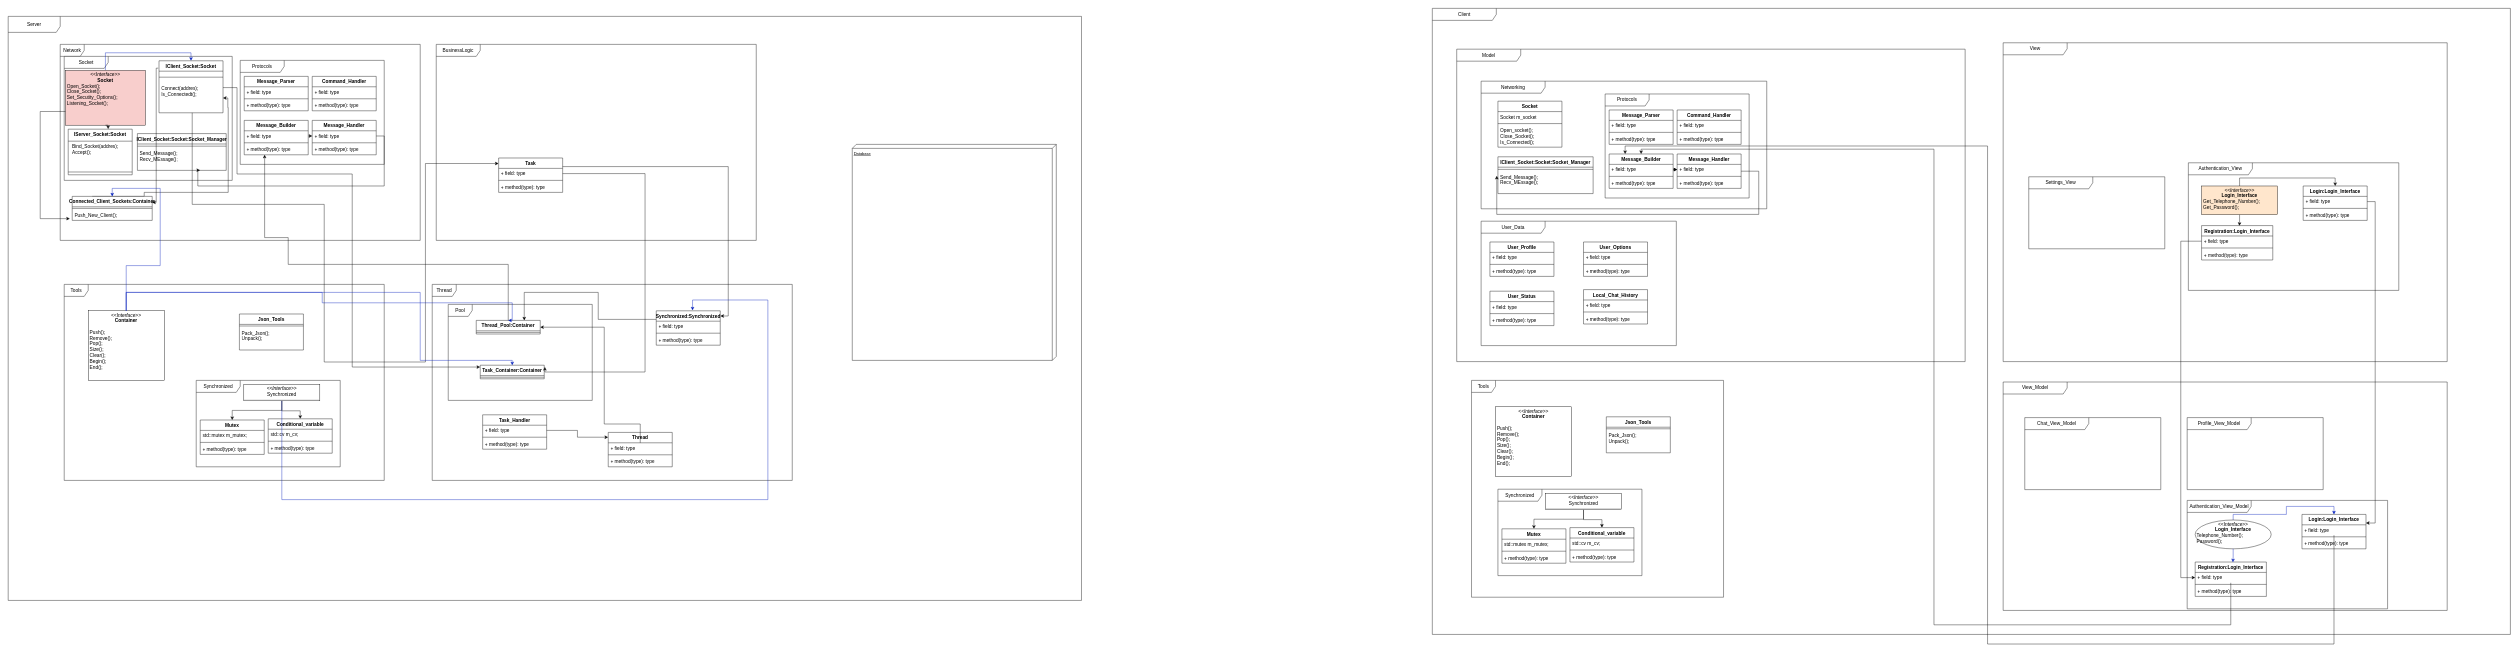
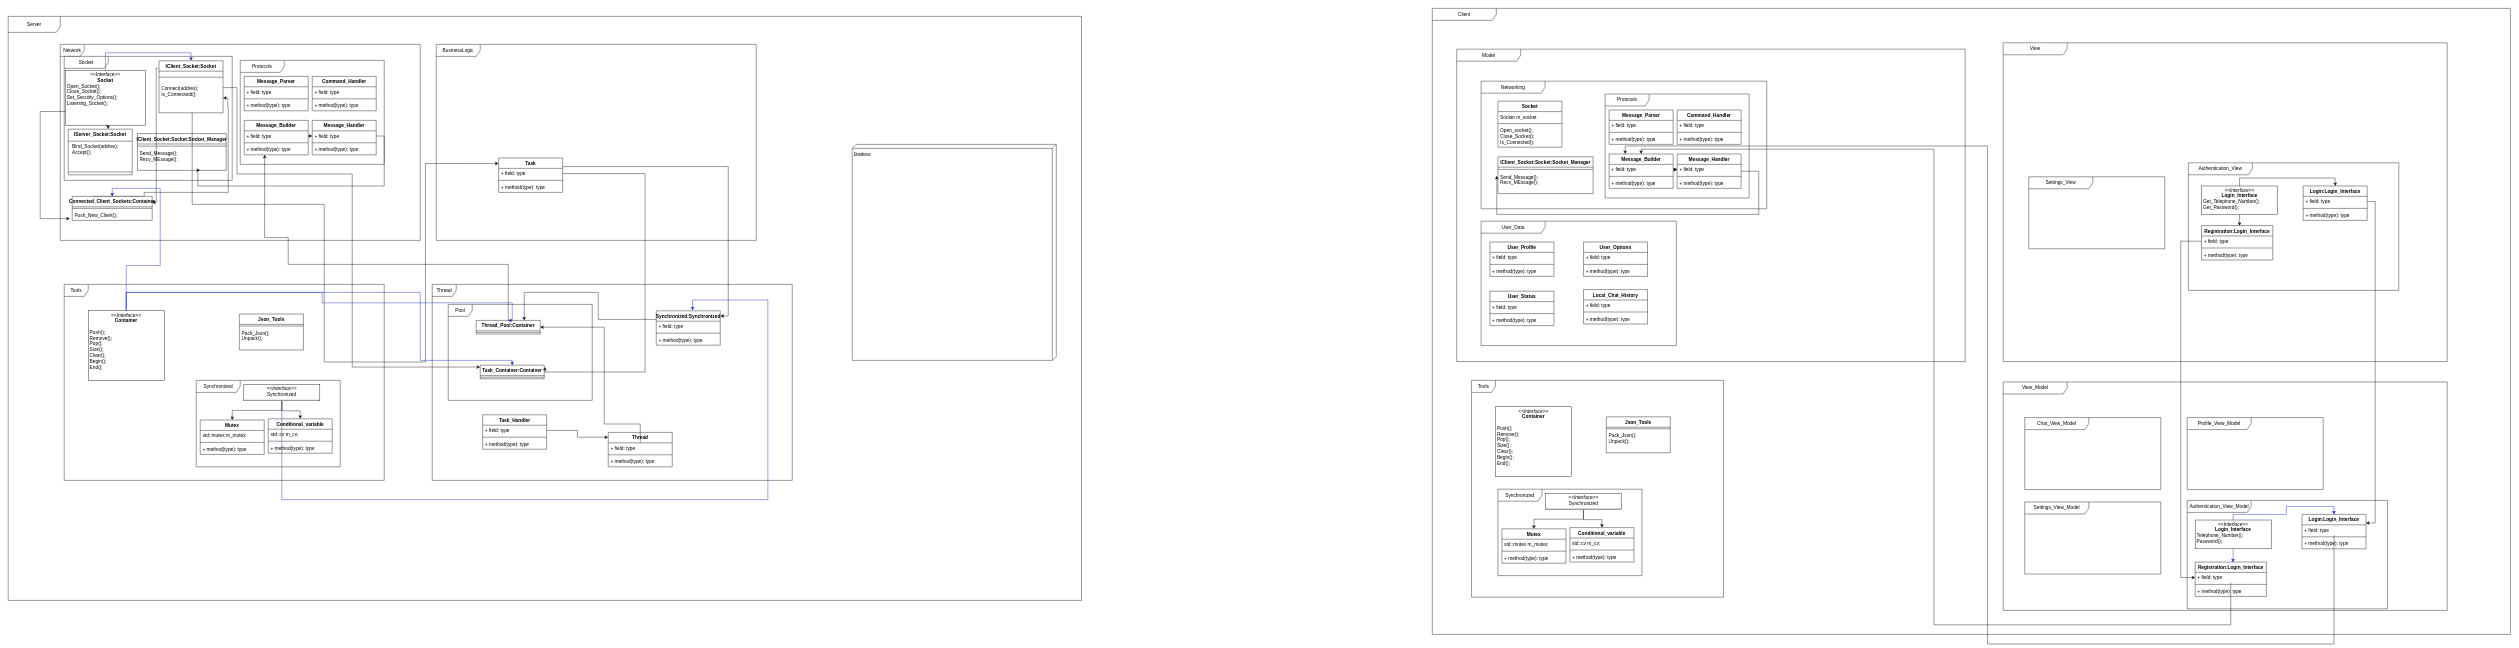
- <mxCell id="36" value="&lt;p style=&quot;margin:0px;margin-top:4px;text-align:center;&quot;&gt;&lt;i&gt;&amp;lt;&amp;lt;Interface&amp;gt;&amp;gt;&lt;/i&gt;&lt;br&gt;&lt;b&gt;Socket&lt;/b&gt;&lt;/p&gt;&lt;p style=&quot;margin:0px;margin-left:4px;&quot;&gt;&lt;/p&gt;&lt;p style=&quot;margin:0px;margin-left:4px;&quot;&gt;Open_Socket();&lt;/p&gt;&lt;p style=&quot;margin:0px;margin-left:4px;&quot;&gt;Close_Socket();&lt;/p&gt;&lt;p style=&quot;margin:0px;margin-left:4px;&quot;&gt;Set_Secutity&lt;span style=&quot;background-color: initial;&quot;&gt;_Options();&lt;/span&gt;&lt;/p&gt;&lt;p style=&quot;margin:0px;margin-left:4px;&quot;&gt;Listening_Socket();&lt;span style=&quot;background-color: initial;&quot;&gt;&lt;br&gt;&lt;/span&gt;&lt;/p&gt;&lt;p style=&quot;margin:0px;margin-left:4px;&quot;&gt;&lt;br&gt;&lt;/p&gt;" style="verticalAlign=top;align=left;overflow=fill;fontSize=12;fontFamily=Helvetica;html=1;whiteSpace=wrap;fillColor=#f8cecc;" parent="34" vertex="1"><mxGeometry x="3" y="35" width="200" height="137" as="geometry" /></mxCell>
+ <mxCell id="36" value="&lt;p style=&quot;margin:0px;margin-top:4px;text-align:center;&quot;&gt;&lt;i&gt;&amp;lt;&amp;lt;Interface&amp;gt;&amp;gt;&lt;/i&gt;&lt;br&gt;&lt;b&gt;Socket&lt;/b&gt;&lt;/p&gt;&lt;p style=&quot;margin:0px;margin-left:4px;&quot;&gt;&lt;/p&gt;&lt;p style=&quot;margin:0px;margin-left:4px;&quot;&gt;Open_Socket();&lt;/p&gt;&lt;p style=&quot;margin:0px;margin-left:4px;&quot;&gt;Close_Socket();&lt;/p&gt;&lt;p style=&quot;margin:0px;margin-left:4px;&quot;&gt;Set_Secutity&lt;span style=&quot;background-color: initial;&quot;&gt;_Options();&lt;/span&gt;&lt;/p&gt;&lt;p style=&quot;margin:0px;margin-left:4px;&quot;&gt;Listening_Socket();&lt;span style=&quot;background-color: initial;&quot;&gt;&lt;br&gt;&lt;/span&gt;&lt;/p&gt;&lt;p style=&quot;margin:0px;margin-left:4px;&quot;&gt;&lt;br&gt;&lt;/p&gt;" style="verticalAlign=top;align=left;overflow=fill;fontSize=12;fontFamily=Helvetica;html=1;whiteSpace=wrap;" parent="34" vertex="1"><mxGeometry x="3" y="35" width="200" height="137" as="geometry" /></mxCell>
- <mxCell id="162" value="&lt;p style=&quot;margin:0px;margin-top:4px;text-align:center;&quot;&gt;&lt;i&gt;&amp;lt;&amp;lt;Interface&amp;gt;&amp;gt;&lt;/i&gt;&lt;br&gt;&lt;b&gt;Login_Interface&lt;/b&gt;&lt;/p&gt;&lt;p style=&quot;margin:0px;margin-left:4px;&quot;&gt;Get_Telephone_Number();&lt;/p&gt;&lt;p style=&quot;margin:0px;margin-left:4px;&quot;&gt;Get_Password();&lt;/p&gt;" style="verticalAlign=top;align=left;overflow=fill;fontSize=12;fontFamily=Helvetica;html=1;whiteSpace=wrap;fillColor=#ffe6cc;" parent="160" vertex="1"><mxGeometry x="33" y="58" width="190" height="72" as="geometry" /></mxCell>
+ <mxCell id="162" value="&lt;p style=&quot;margin:0px;margin-top:4px;text-align:center;&quot;&gt;&lt;i&gt;&amp;lt;&amp;lt;Interface&amp;gt;&amp;gt;&lt;/i&gt;&lt;br&gt;&lt;b&gt;Login_Interface&lt;/b&gt;&lt;/p&gt;&lt;p style=&quot;margin:0px;margin-left:4px;&quot;&gt;Get_Telephone_Number();&lt;/p&gt;&lt;p style=&quot;margin:0px;margin-left:4px;&quot;&gt;Get_Password();&lt;/p&gt;" style="verticalAlign=top;align=left;overflow=fill;fontSize=12;fontFamily=Helvetica;html=1;whiteSpace=wrap;" parent="160" vertex="1"><mxGeometry x="33" y="58" width="190" height="72" as="geometry" /></mxCell>
- <mxCell id="177" value="&lt;p style=&quot;margin:0px;margin-top:4px;text-align:center;&quot;&gt;&lt;i&gt;&amp;lt;&amp;lt;Interface&amp;gt;&amp;gt;&lt;/i&gt;&lt;br&gt;&lt;b&gt;Login_Interface&lt;/b&gt;&lt;/p&gt;&lt;p style=&quot;margin:0px;margin-left:4px;&quot;&gt;Telephone_Number();&lt;/p&gt;&lt;p style=&quot;margin:0px;margin-left:4px;&quot;&gt;Password();&lt;/p&gt;" style="ellipse;verticalAlign=top;align=left;overflow=fill;fontSize=12;fontFamily=Helvetica;html=1;whiteSpace=wrap;" parent="175" vertex="1"><mxGeometry x="20" y="49" width="190" height="72" as="geometry" /></mxCell>
+ <mxCell id="177" value="&lt;p style=&quot;margin:0px;margin-top:4px;text-align:center;&quot;&gt;&lt;i&gt;&amp;lt;&amp;lt;Interface&amp;gt;&amp;gt;&lt;/i&gt;&lt;br&gt;&lt;b&gt;Login_Interface&lt;/b&gt;&lt;/p&gt;&lt;p style=&quot;margin:0px;margin-left:4px;&quot;&gt;Telephone_Number();&lt;/p&gt;&lt;p style=&quot;margin:0px;margin-left:4px;&quot;&gt;Password();&lt;/p&gt;" style="verticalAlign=top;align=left;overflow=fill;fontSize=12;fontFamily=Helvetica;html=1;whiteSpace=wrap;" parent="175" vertex="1"><mxGeometry x="20" y="49" width="190" height="72" as="geometry" /></mxCell>
+ <mxCell id="174" value="Settings_View_Model" style="shape=umlFrame;whiteSpace=wrap;html=1;pointerEvents=0;recursiveResize=0;container=1;collapsible=0;width=160;" parent="172" vertex="1"><mxGeometry x="54" y="300" width="340" height="180" as="geometry" /></mxCell>
